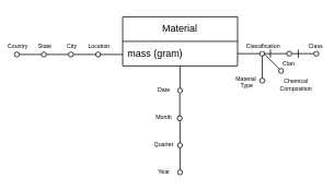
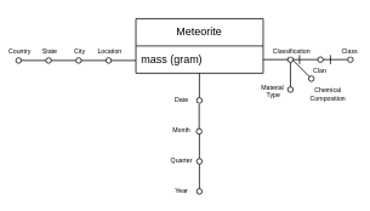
- <mxCell id="2" value="Material" style="swimlane;fontStyle=0;childLayout=stackLayout;horizontal=1;startSize=30;horizontalStack=0;resizeParent=1;resizeParentMax=0;resizeLast=0;collapsible=1;marginBottom=0;whiteSpace=wrap;html=1;" vertex="1" parent="1"><mxGeometry x="149" y="20" width="140" height="60" as="geometry" /></mxCell>
+ <mxCell id="2" value="Meteorite" style="swimlane;fontStyle=0;childLayout=stackLayout;horizontal=1;startSize=30;horizontalStack=0;resizeParent=1;resizeParentMax=0;resizeLast=0;collapsible=1;marginBottom=0;whiteSpace=wrap;html=1;" vertex="1" parent="1"><mxGeometry x="149" y="20" width="140" height="60" as="geometry" /></mxCell>
